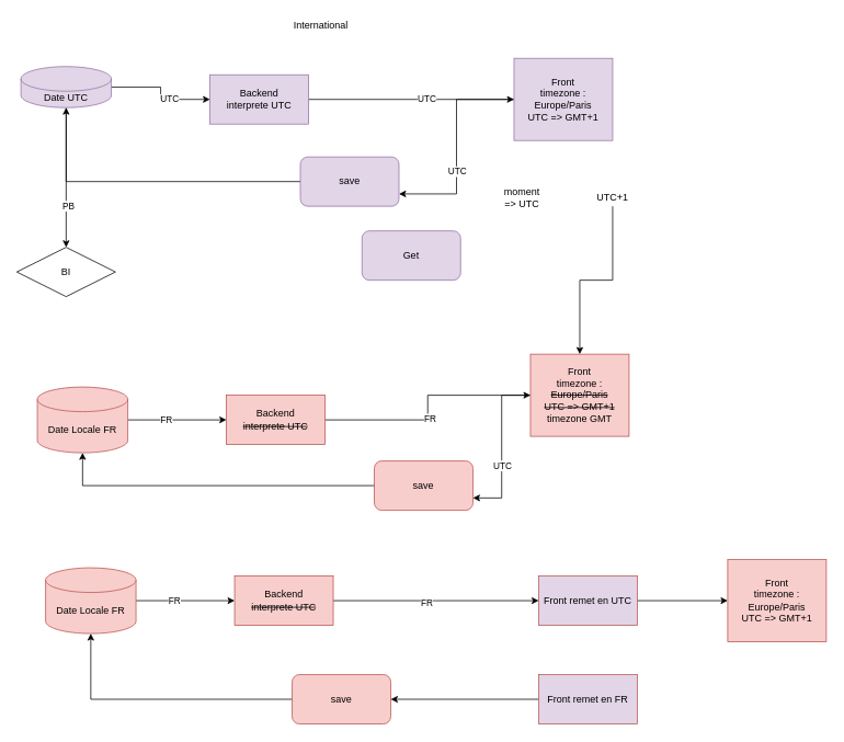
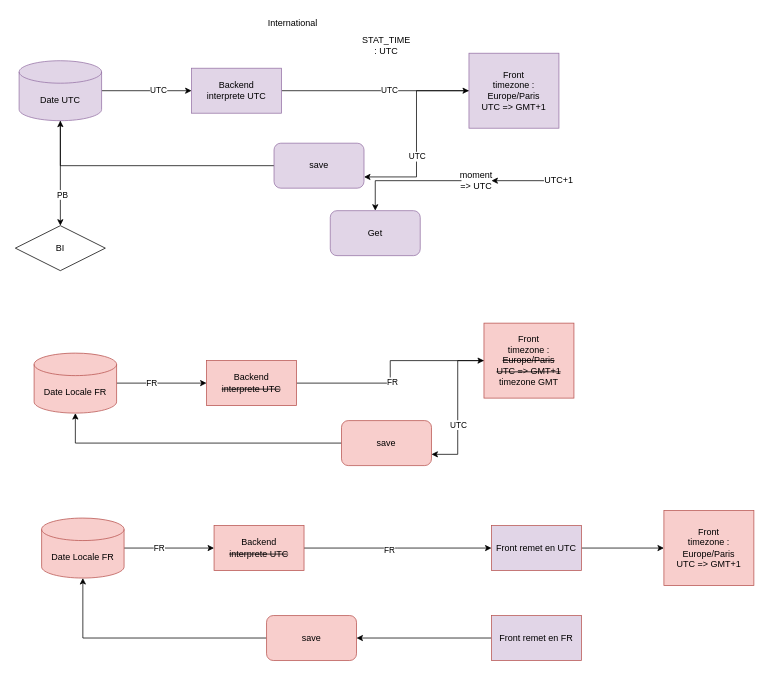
+ <mxCell id="41" value="STAT_TIME : UTC" style="text;html=1;strokeColor=none;fillColor=none;align=center;verticalAlign=middle;whiteSpace=wrap;rounded=0;" vertex="1" parent="1"><mxGeometry x="495" y="50" width="40" height="20" as="geometry" /></mxCell>
- <mxCell id="9" value="Date UTC" style="shape=cylinder3;whiteSpace=wrap;html=1;boundedLbl=1;backgroundOutline=1;size=15;fillColor=#e1d5e7;strokeColor=#9673a6;" vertex="1" parent="1"><mxGeometry x="25" y="80" width="110" height="50" as="geometry" /></mxCell>
+ <mxCell id="9" value="Date UTC" style="shape=cylinder3;whiteSpace=wrap;html=1;boundedLbl=1;backgroundOutline=1;size=15;fillColor=#e1d5e7;strokeColor=#9673a6;" vertex="1" parent="1"><mxGeometry x="25" y="80" width="110" height="80" as="geometry" /></mxCell>
+ <mxCell id="42" style="edgeStyle=orthogonalEdgeStyle;rounded=0;orthogonalLoop=1;jettySize=auto;html=1;" edge="1" parent="1" source="43" target="46"><mxGeometry relative="1" as="geometry" /></mxCell>
- <mxCell id="44" style="edgeStyle=orthogonalEdgeStyle;rounded=0;orthogonalLoop=1;jettySize=auto;html=1;" edge="1" parent="1" source="45" target="25"><mxGeometry relative="1" as="geometry" /></mxCell>
+ <mxCell id="44" style="edgeStyle=orthogonalEdgeStyle;rounded=0;orthogonalLoop=1;jettySize=auto;html=1;entryX=1;entryY=0.5;entryDx=0;entryDy=0;" edge="1" parent="1" source="45" target="43"><mxGeometry relative="1" as="geometry" /></mxCell>
